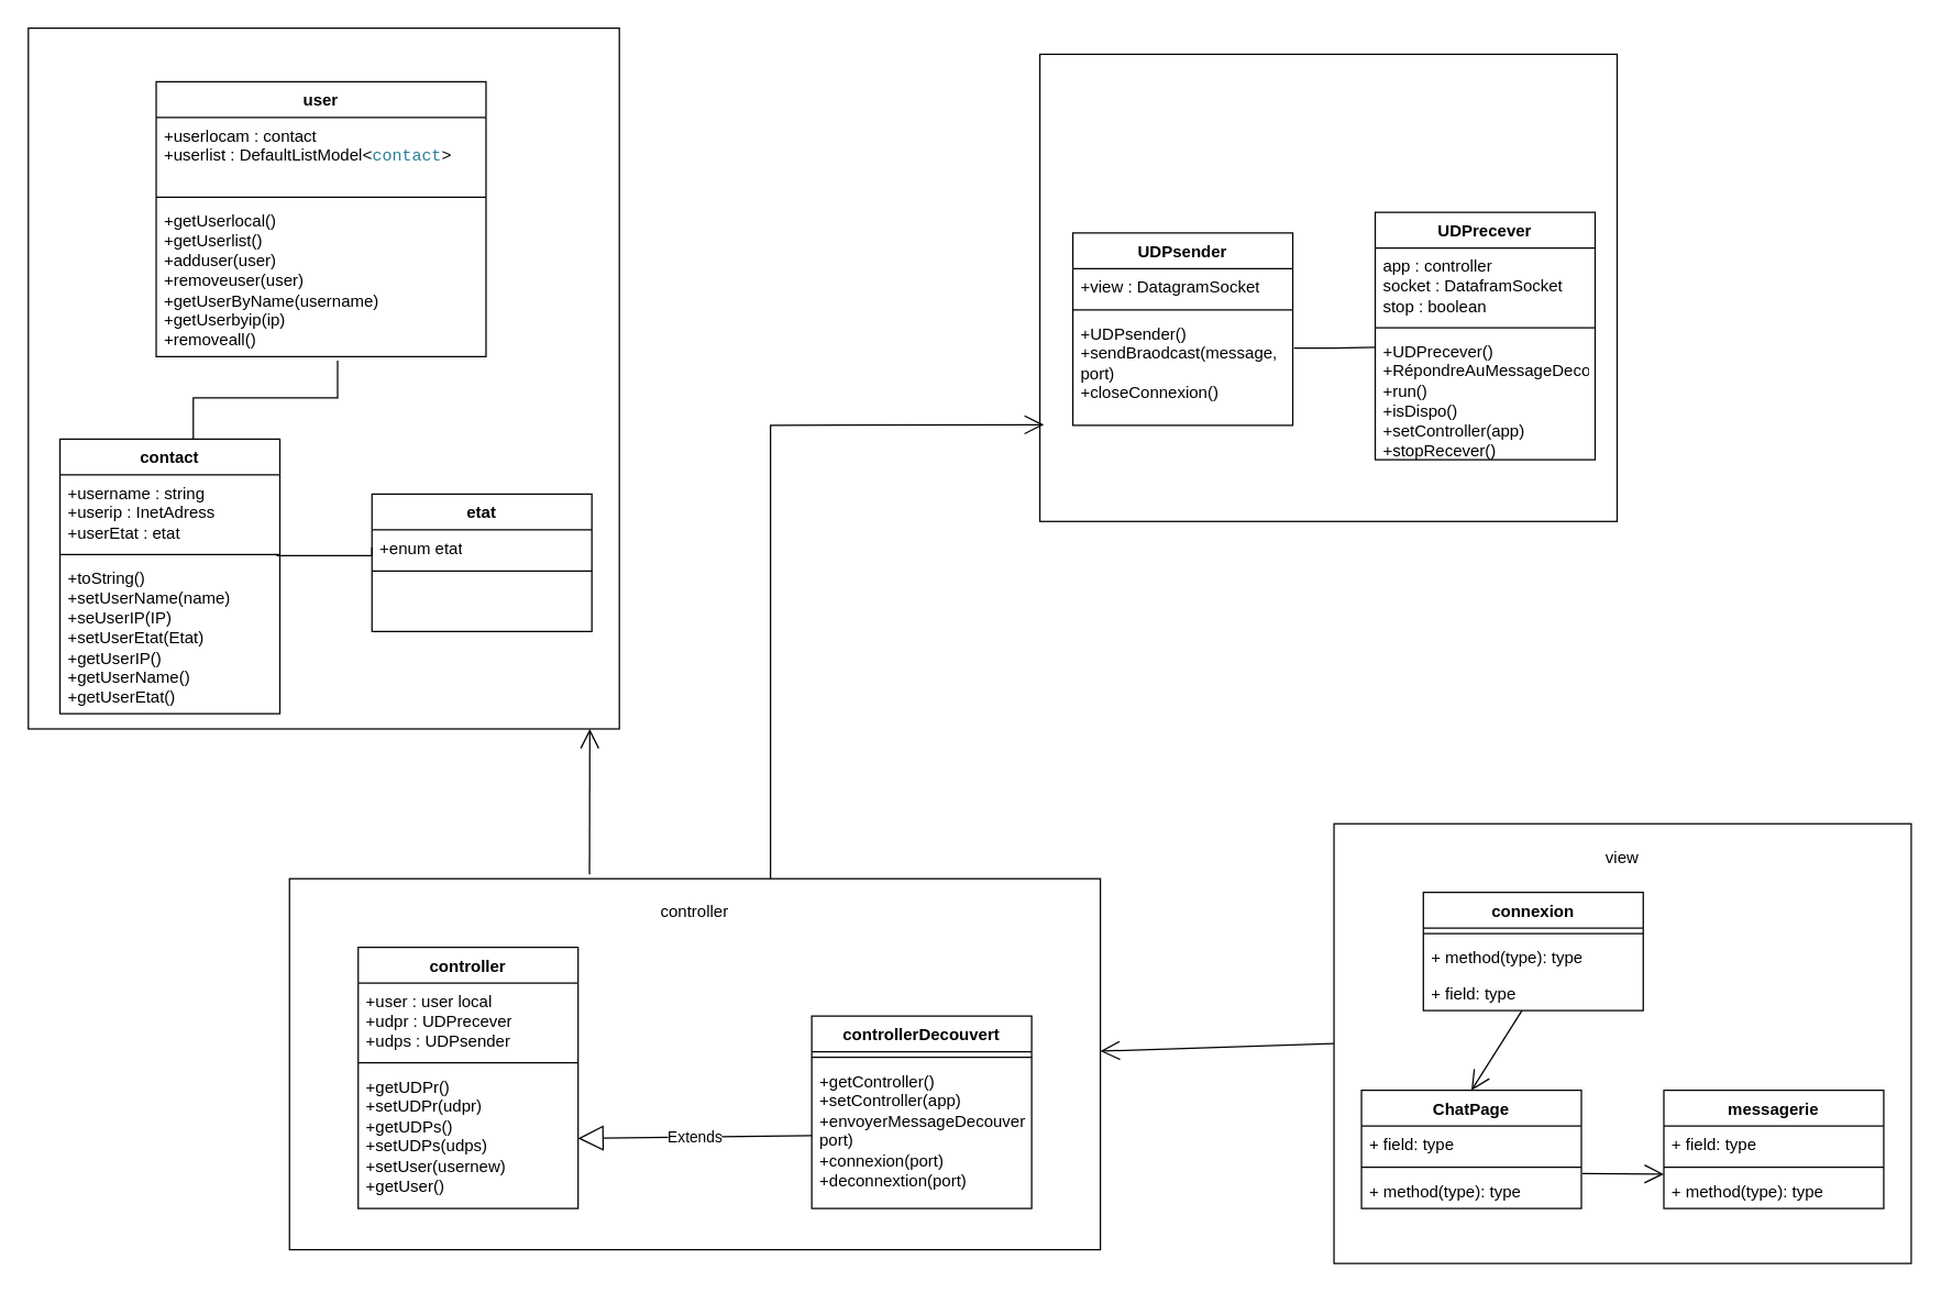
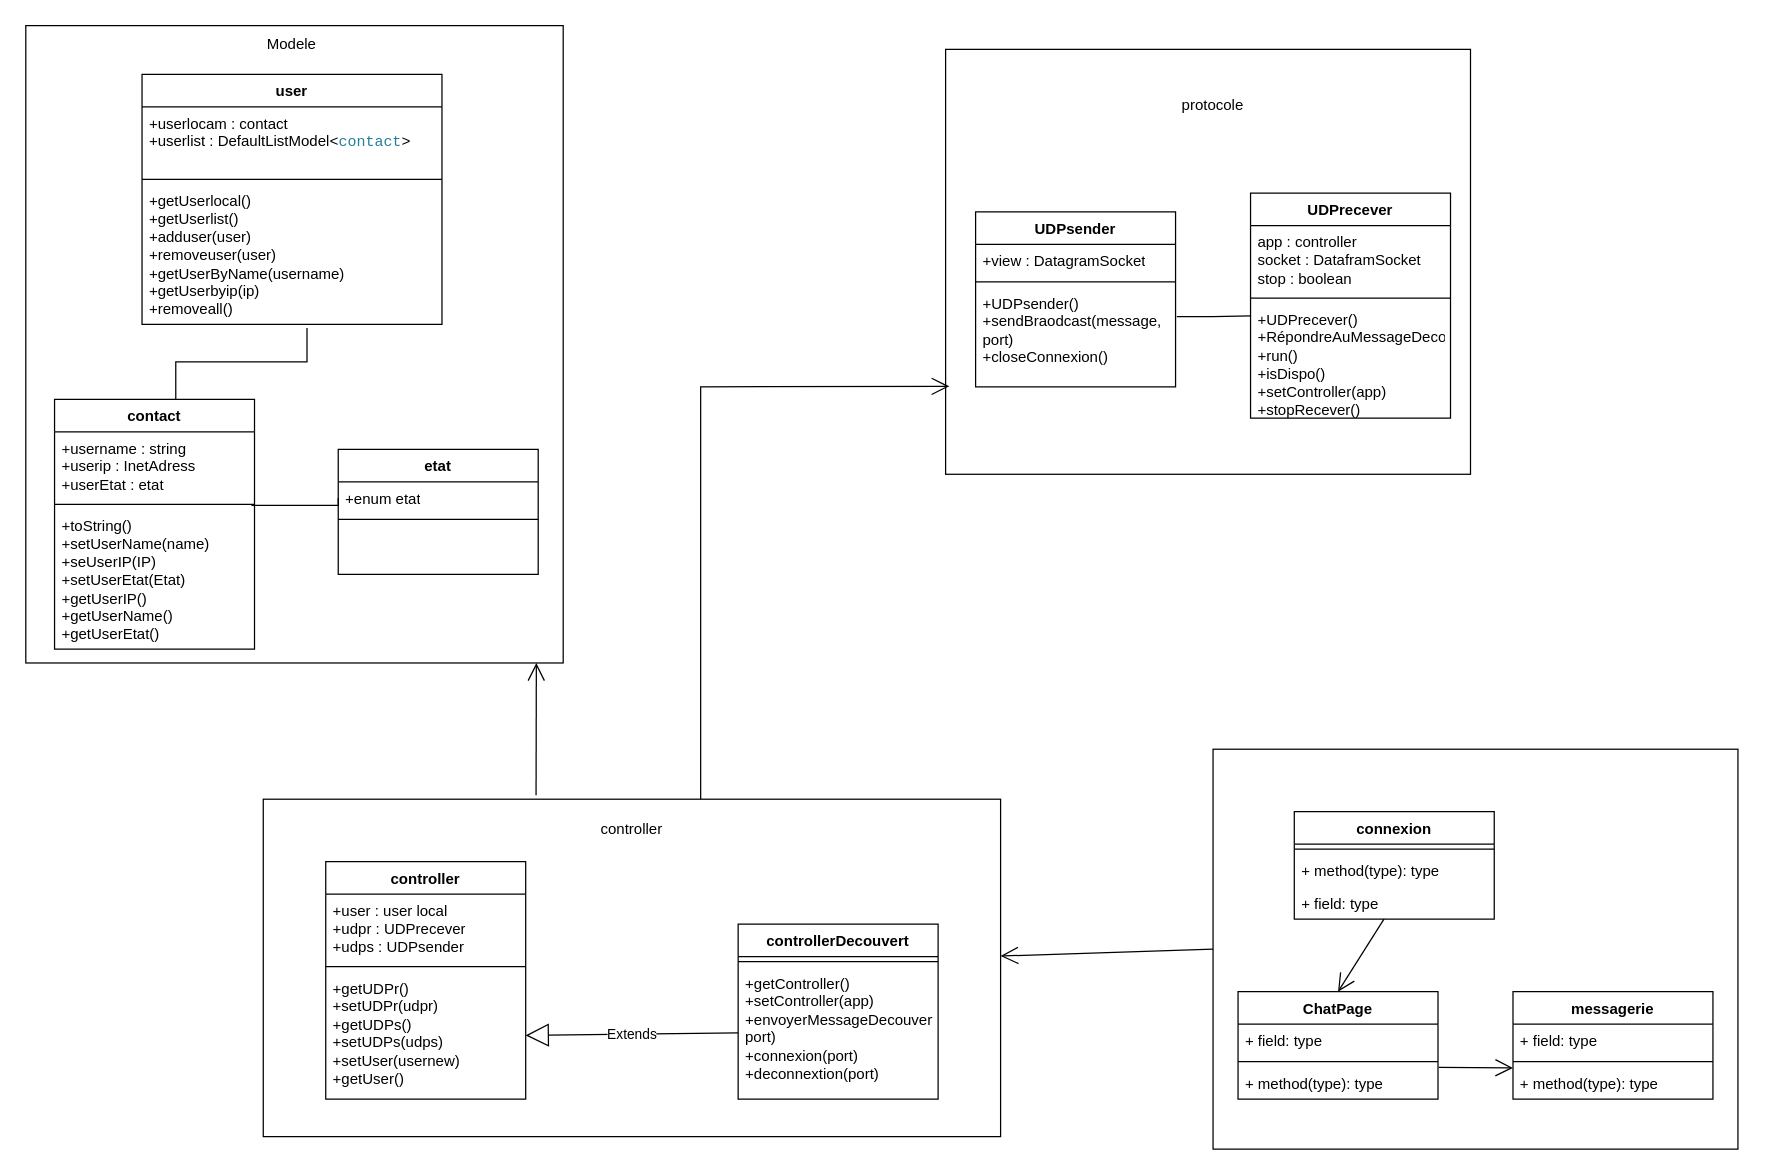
+ <mxCell id="3" value="Modele&lt;br&gt;" style="text;html=1;strokeColor=none;fillColor=none;align=center;verticalAlign=middle;whiteSpace=wrap;rounded=0;" parent="1" vertex="1"><mxGeometry x="203" y="20" width="60" height="30" as="geometry" /></mxCell>
+ <mxCell id="5" value="protocole" style="text;html=1;strokeColor=none;fillColor=none;align=center;verticalAlign=middle;whiteSpace=wrap;rounded=0;" parent="1" vertex="1"><mxGeometry x="940" y="69" width="60" height="30" as="geometry" /></mxCell>
- <mxCell id="39" value="view" style="text;html=1;strokeColor=none;fillColor=none;align=center;verticalAlign=middle;whiteSpace=wrap;rounded=0;" parent="1" vertex="1"><mxGeometry x="1150" y="609" width="60" height="30" as="geometry" /></mxCell>
